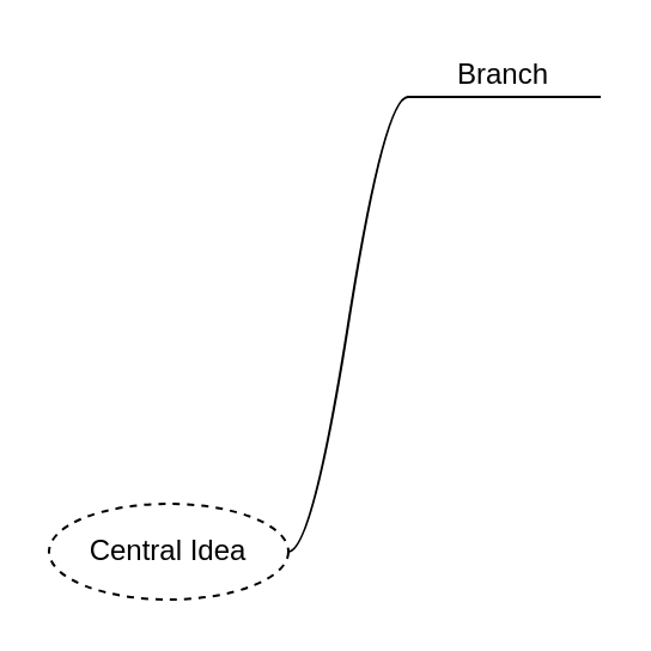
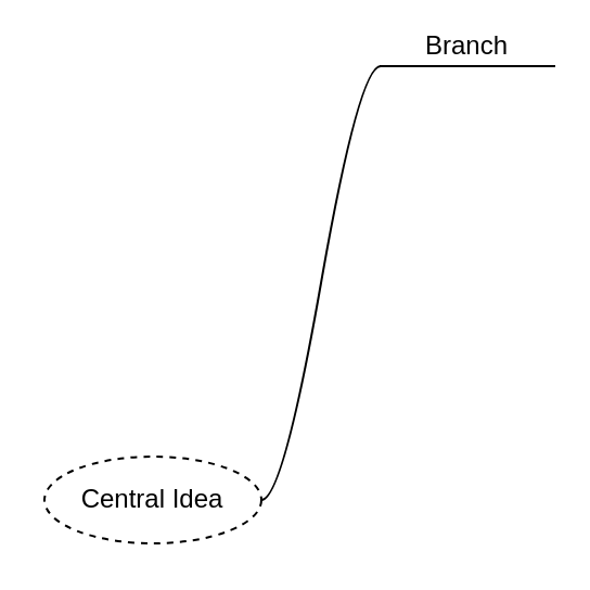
- <mxCell id="3" value="Branch" style="whiteSpace=wrap;html=1;shape=partialRectangle;top=0;left=0;bottom=1;right=0;points=[[0,1],[1,1]];fillColor=none;align=center;verticalAlign=bottom;routingCenterY=0.5;snapToPoint=1;recursiveResize=0;autosize=1;treeFolding=1;treeMoving=1;newEdgeStyle={&quot;edgeStyle&quot;:&quot;entityRelationEdgeStyle&quot;,&quot;startArrow&quot;:&quot;none&quot;,&quot;endArrow&quot;:&quot;none&quot;,&quot;segment&quot;:10,&quot;curved&quot;:1};" vertex="1" parent="1"><mxGeometry x="170" y="20" width="80" height="20" as="geometry" /></mxCell>
+ <mxCell id="3" value="Branch" style="whiteSpace=wrap;html=1;shape=partialRectangle;top=0;left=0;bottom=1;right=0;points=[[0,1],[1,1]];fillColor=none;align=center;verticalAlign=bottom;routingCenterY=0.5;snapToPoint=1;recursiveResize=0;autosize=1;treeFolding=1;treeMoving=1;newEdgeStyle={&quot;edgeStyle&quot;:&quot;entityRelationEdgeStyle&quot;,&quot;startArrow&quot;:&quot;none&quot;,&quot;endArrow&quot;:&quot;none&quot;,&quot;segment&quot;:10,&quot;curved&quot;:1};" vertex="1" parent="1"><mxGeometry x="175" y="10" width="80" height="20" as="geometry" /></mxCell>
